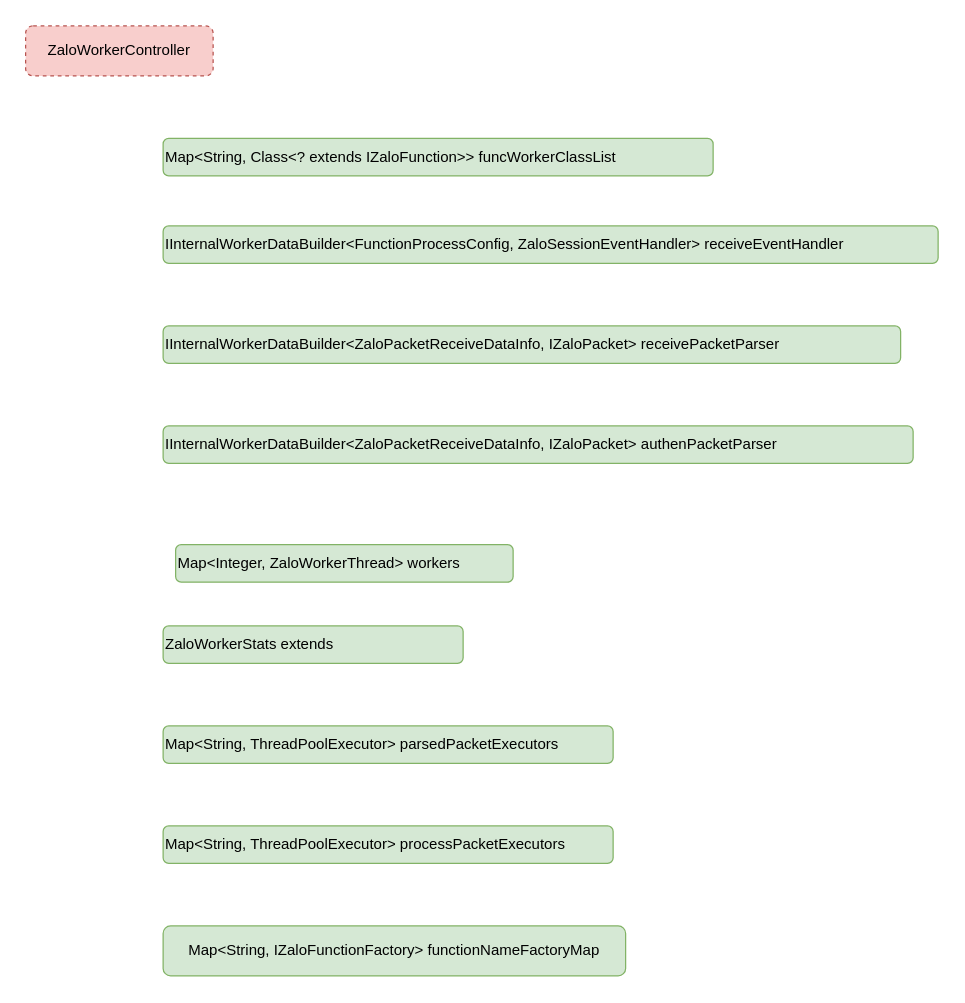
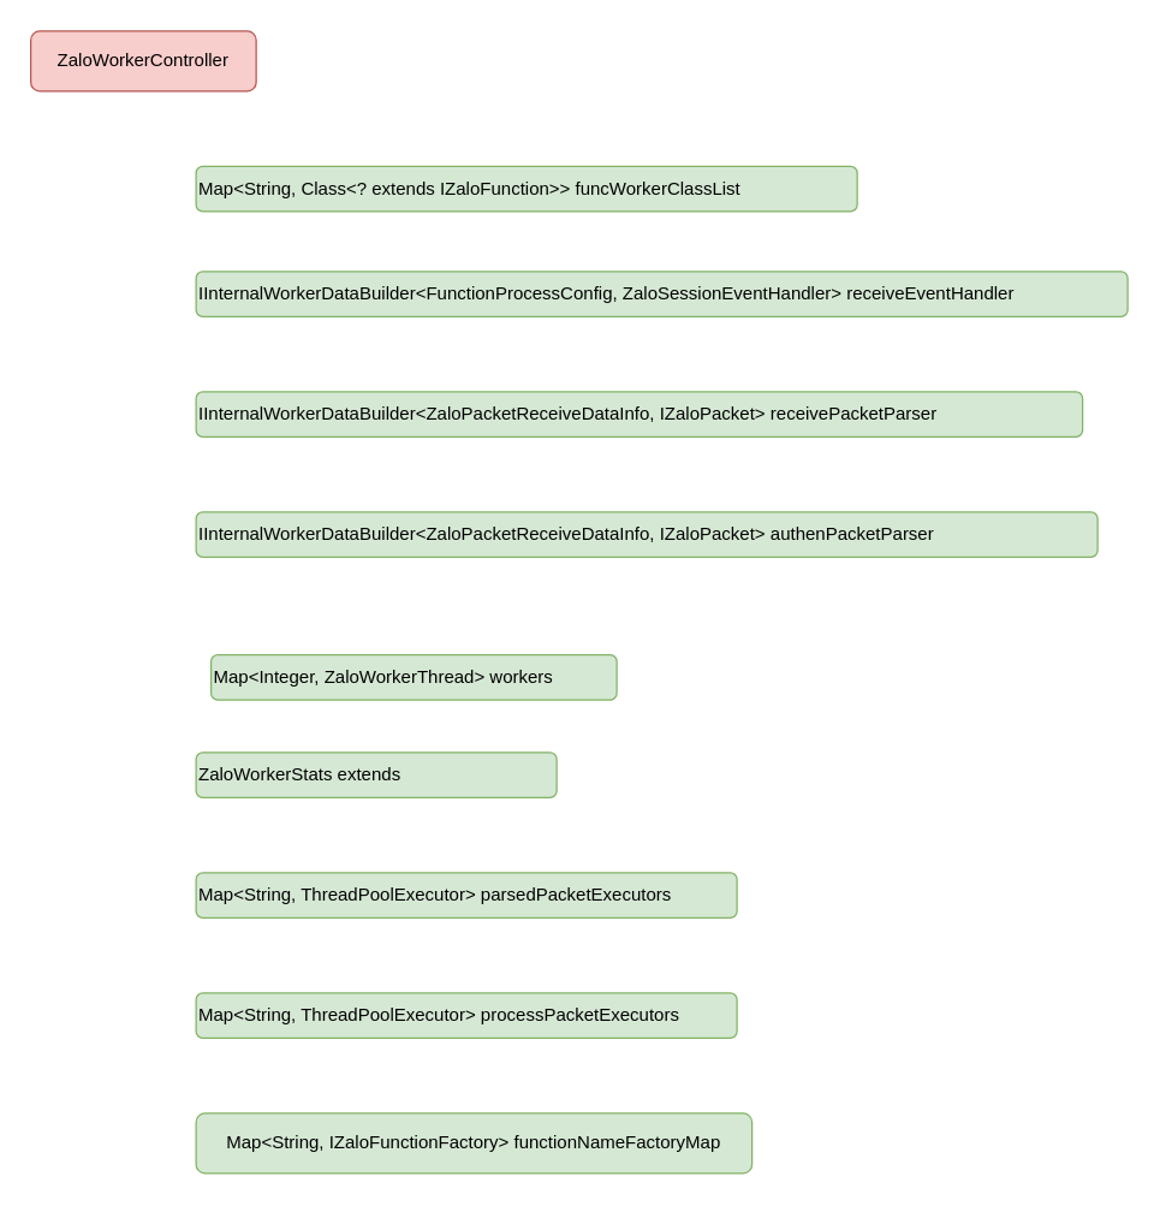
- <mxCell id="2" value="ZaloWorkerController" style="rounded=1;whiteSpace=wrap;html=1;fillColor=#f8cecc;strokeColor=#b85450;dashed=1;" vertex="1" parent="1"><mxGeometry x="20" y="20" width="150" height="40" as="geometry" /></mxCell>
+ <mxCell id="2" value="ZaloWorkerController" style="rounded=1;whiteSpace=wrap;html=1;fillColor=#f8cecc;strokeColor=#b85450;" vertex="1" parent="1"><mxGeometry x="20" y="20" width="150" height="40" as="geometry" /></mxCell>
